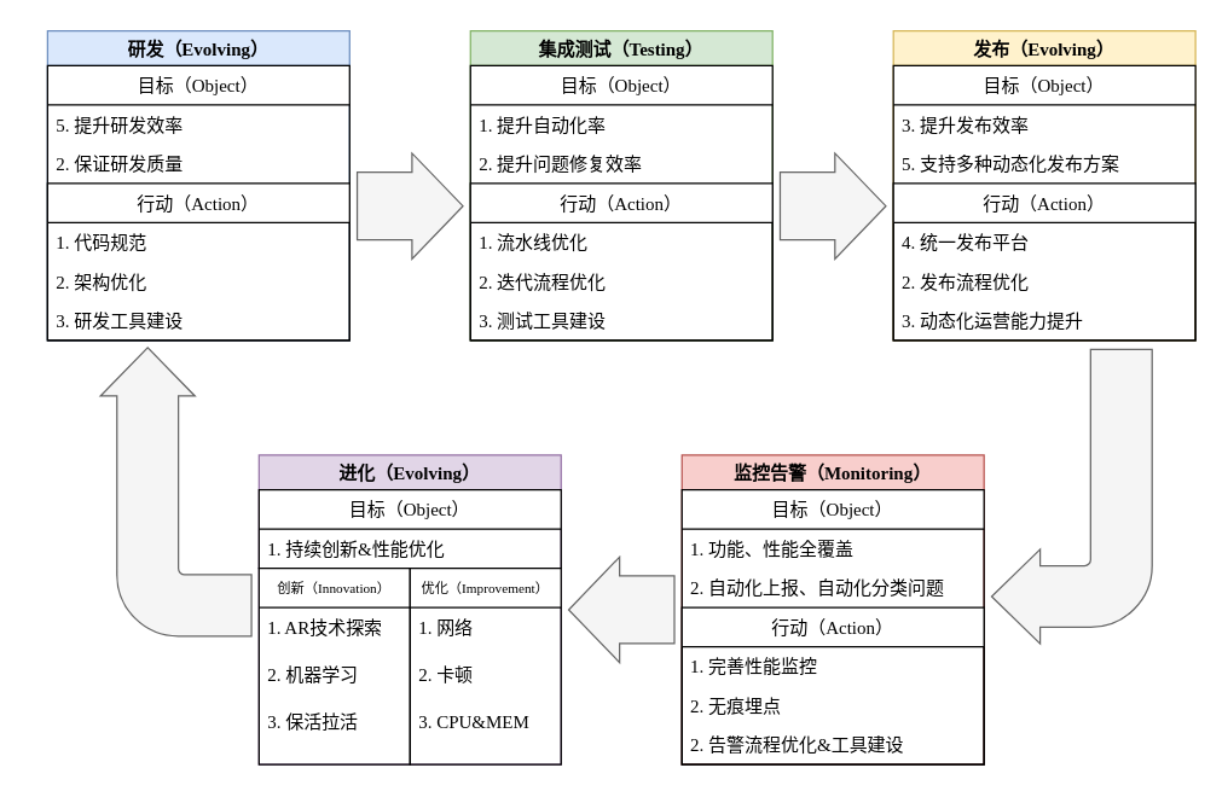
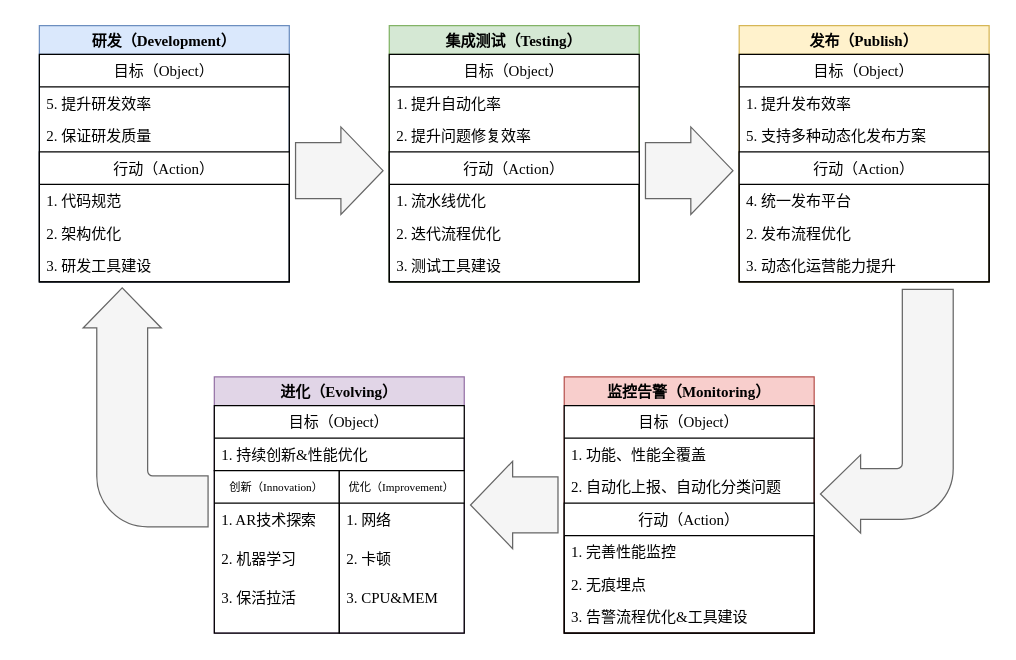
- <mxCell id="2" value="研发（Evolving）" style="swimlane;fontFamily=腾讯体;fillColor=#dae8fc;strokeColor=#6c8ebf;" vertex="1" parent="1"><mxGeometry x="31" y="20" width="200" height="205" as="geometry"><mxRectangle x="120" y="230" width="60" height="23" as="alternateBounds" /></mxGeometry></mxCell>
+ <mxCell id="2" value="研发（Development）" style="swimlane;fontFamily=腾讯体;fillColor=#dae8fc;strokeColor=#6c8ebf;" vertex="1" parent="1"><mxGeometry x="31" y="20" width="200" height="205" as="geometry"><mxRectangle x="120" y="230" width="60" height="23" as="alternateBounds" /></mxGeometry></mxCell>
- <mxCell id="18" value="发布（Evolving）" style="swimlane;fontFamily=腾讯体;fillColor=#fff2cc;strokeColor=#d6b656;" vertex="1" parent="1"><mxGeometry x="591" y="20" width="200" height="205" as="geometry"><mxRectangle x="120" y="230" width="60" height="23" as="alternateBounds" /></mxGeometry></mxCell>
+ <mxCell id="18" value="发布（Publish）" style="swimlane;fontFamily=腾讯体;fillColor=#fff2cc;strokeColor=#d6b656;" vertex="1" parent="1"><mxGeometry x="591" y="20" width="200" height="205" as="geometry"><mxRectangle x="120" y="230" width="60" height="23" as="alternateBounds" /></mxGeometry></mxCell>
- <mxCell id="20" value="3. 提升发布效率" style="text;strokeColor=none;fillColor=none;align=left;verticalAlign=top;spacingLeft=4;spacingRight=4;overflow=hidden;rotatable=0;points=[[0,0.5],[1,0.5]];portConstraint=eastwest;fontFamily=腾讯体;" vertex="1" parent="19"><mxGeometry y="26" width="200" height="26" as="geometry" /></mxCell>
+ <mxCell id="20" value="1. 提升发布效率" style="text;strokeColor=none;fillColor=none;align=left;verticalAlign=top;spacingLeft=4;spacingRight=4;overflow=hidden;rotatable=0;points=[[0,0.5],[1,0.5]];portConstraint=eastwest;fontFamily=腾讯体;" vertex="1" parent="19"><mxGeometry y="26" width="200" height="26" as="geometry" /></mxCell>
- <mxCell id="33" value="2. 告警流程优化&amp;工具建设" style="text;strokeColor=none;fillColor=none;align=left;verticalAlign=top;spacingLeft=4;spacingRight=4;overflow=hidden;rotatable=0;points=[[0,0.5],[1,0.5]];portConstraint=eastwest;fontFamily=腾讯体;" vertex="1" parent="30"><mxGeometry y="78" width="200" height="26" as="geometry" /></mxCell>
+ <mxCell id="33" value="3. 告警流程优化&amp;工具建设" style="text;strokeColor=none;fillColor=none;align=left;verticalAlign=top;spacingLeft=4;spacingRight=4;overflow=hidden;rotatable=0;points=[[0,0.5],[1,0.5]];portConstraint=eastwest;fontFamily=腾讯体;" vertex="1" parent="30"><mxGeometry y="78" width="200" height="26" as="geometry" /></mxCell>
